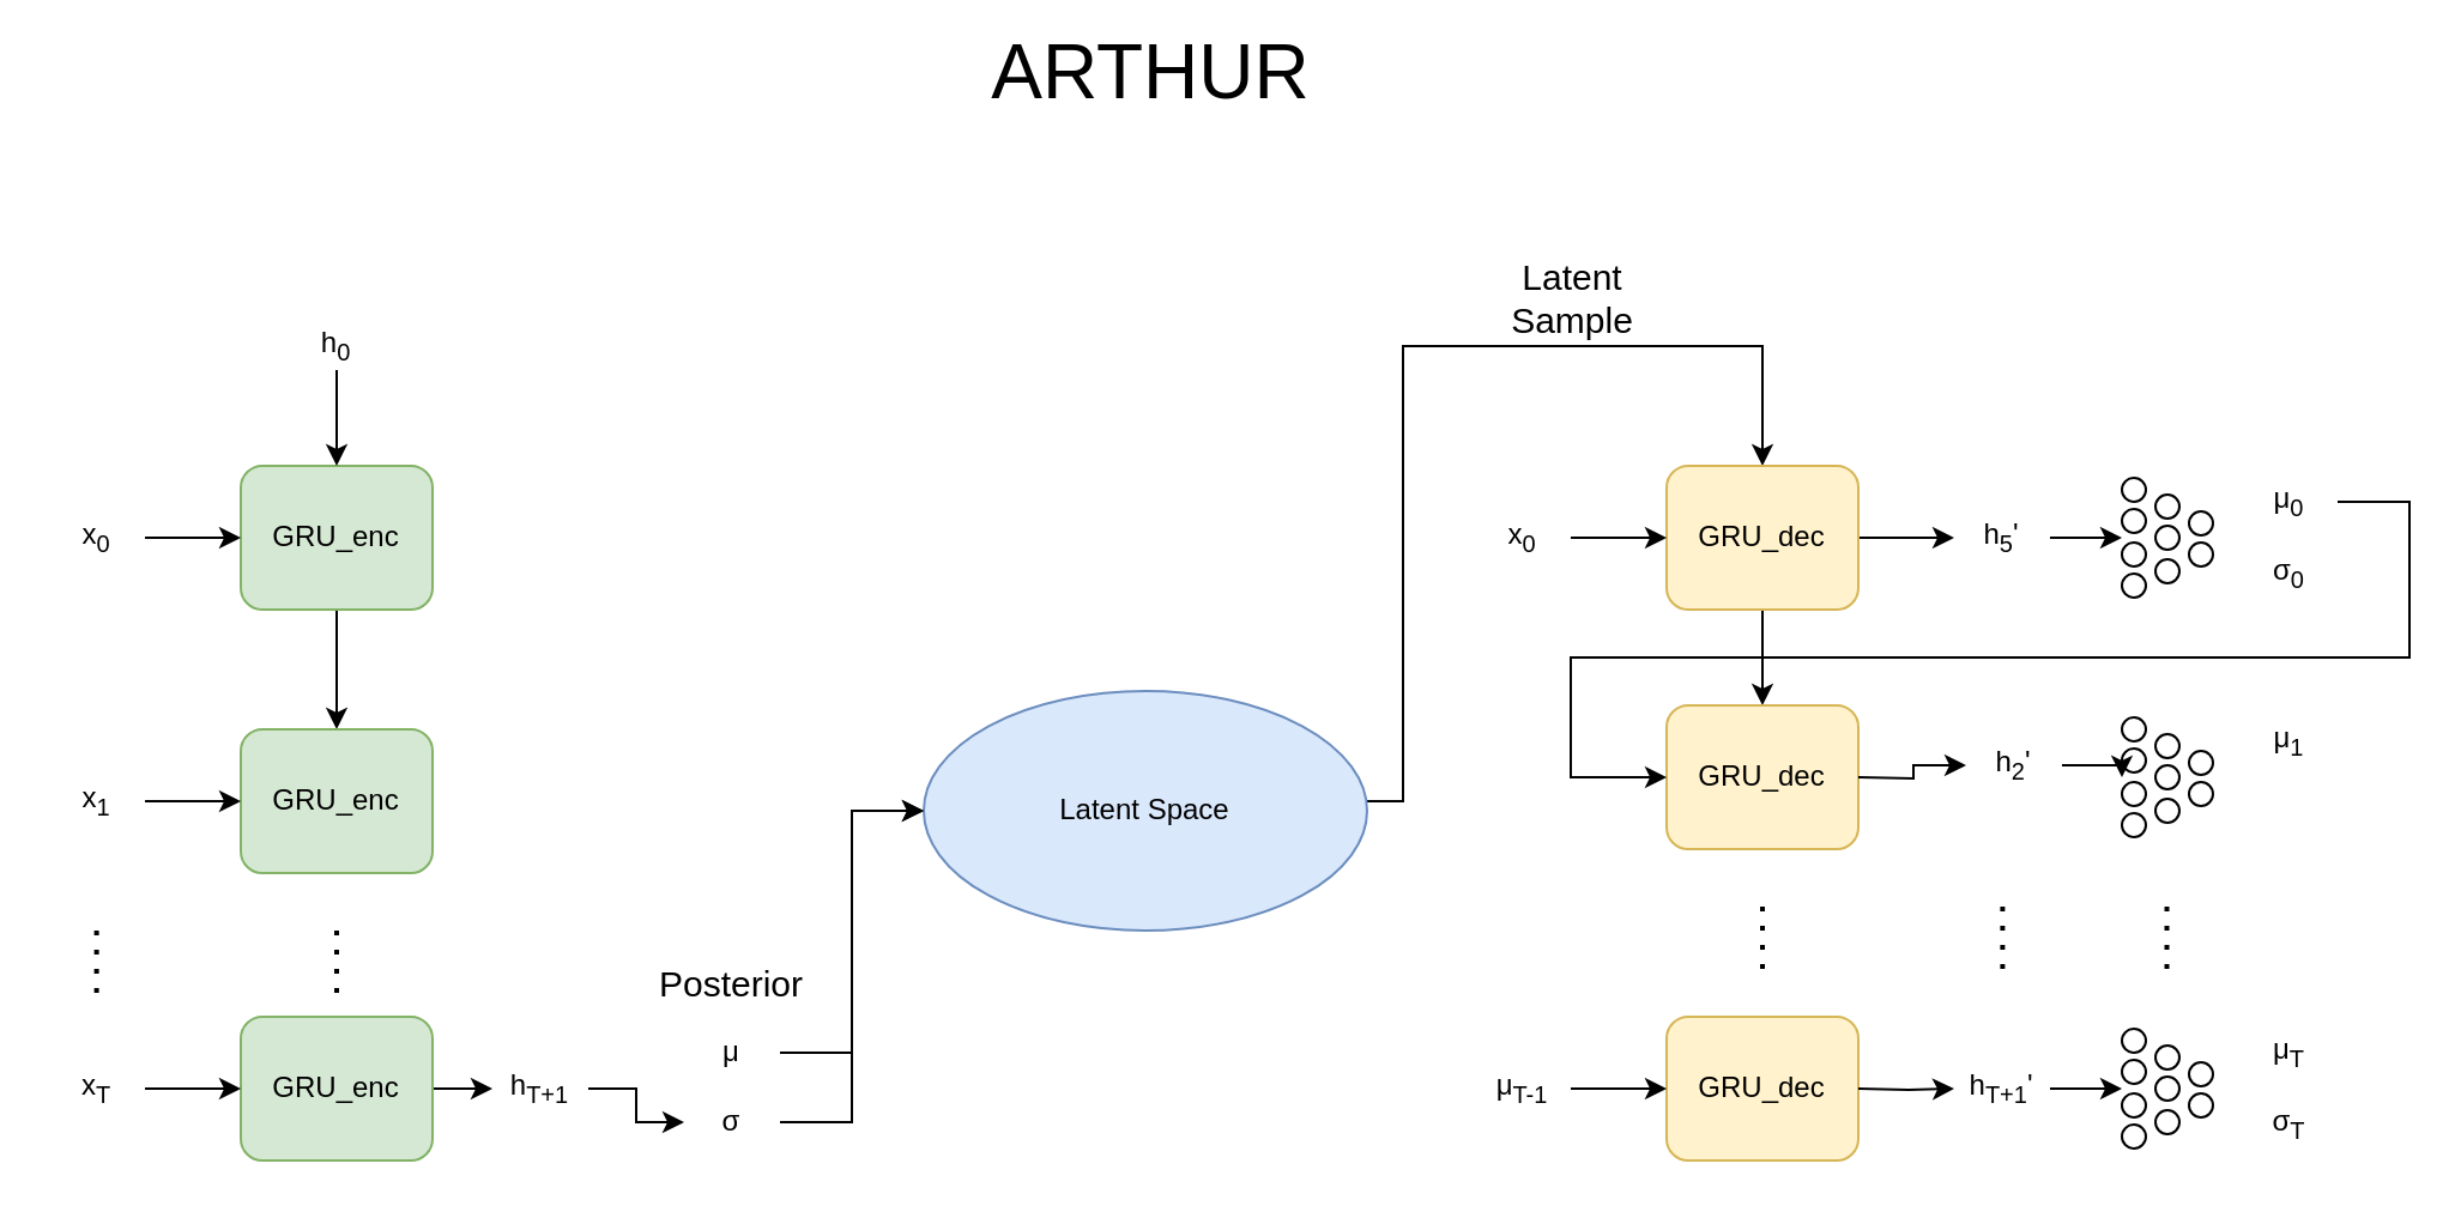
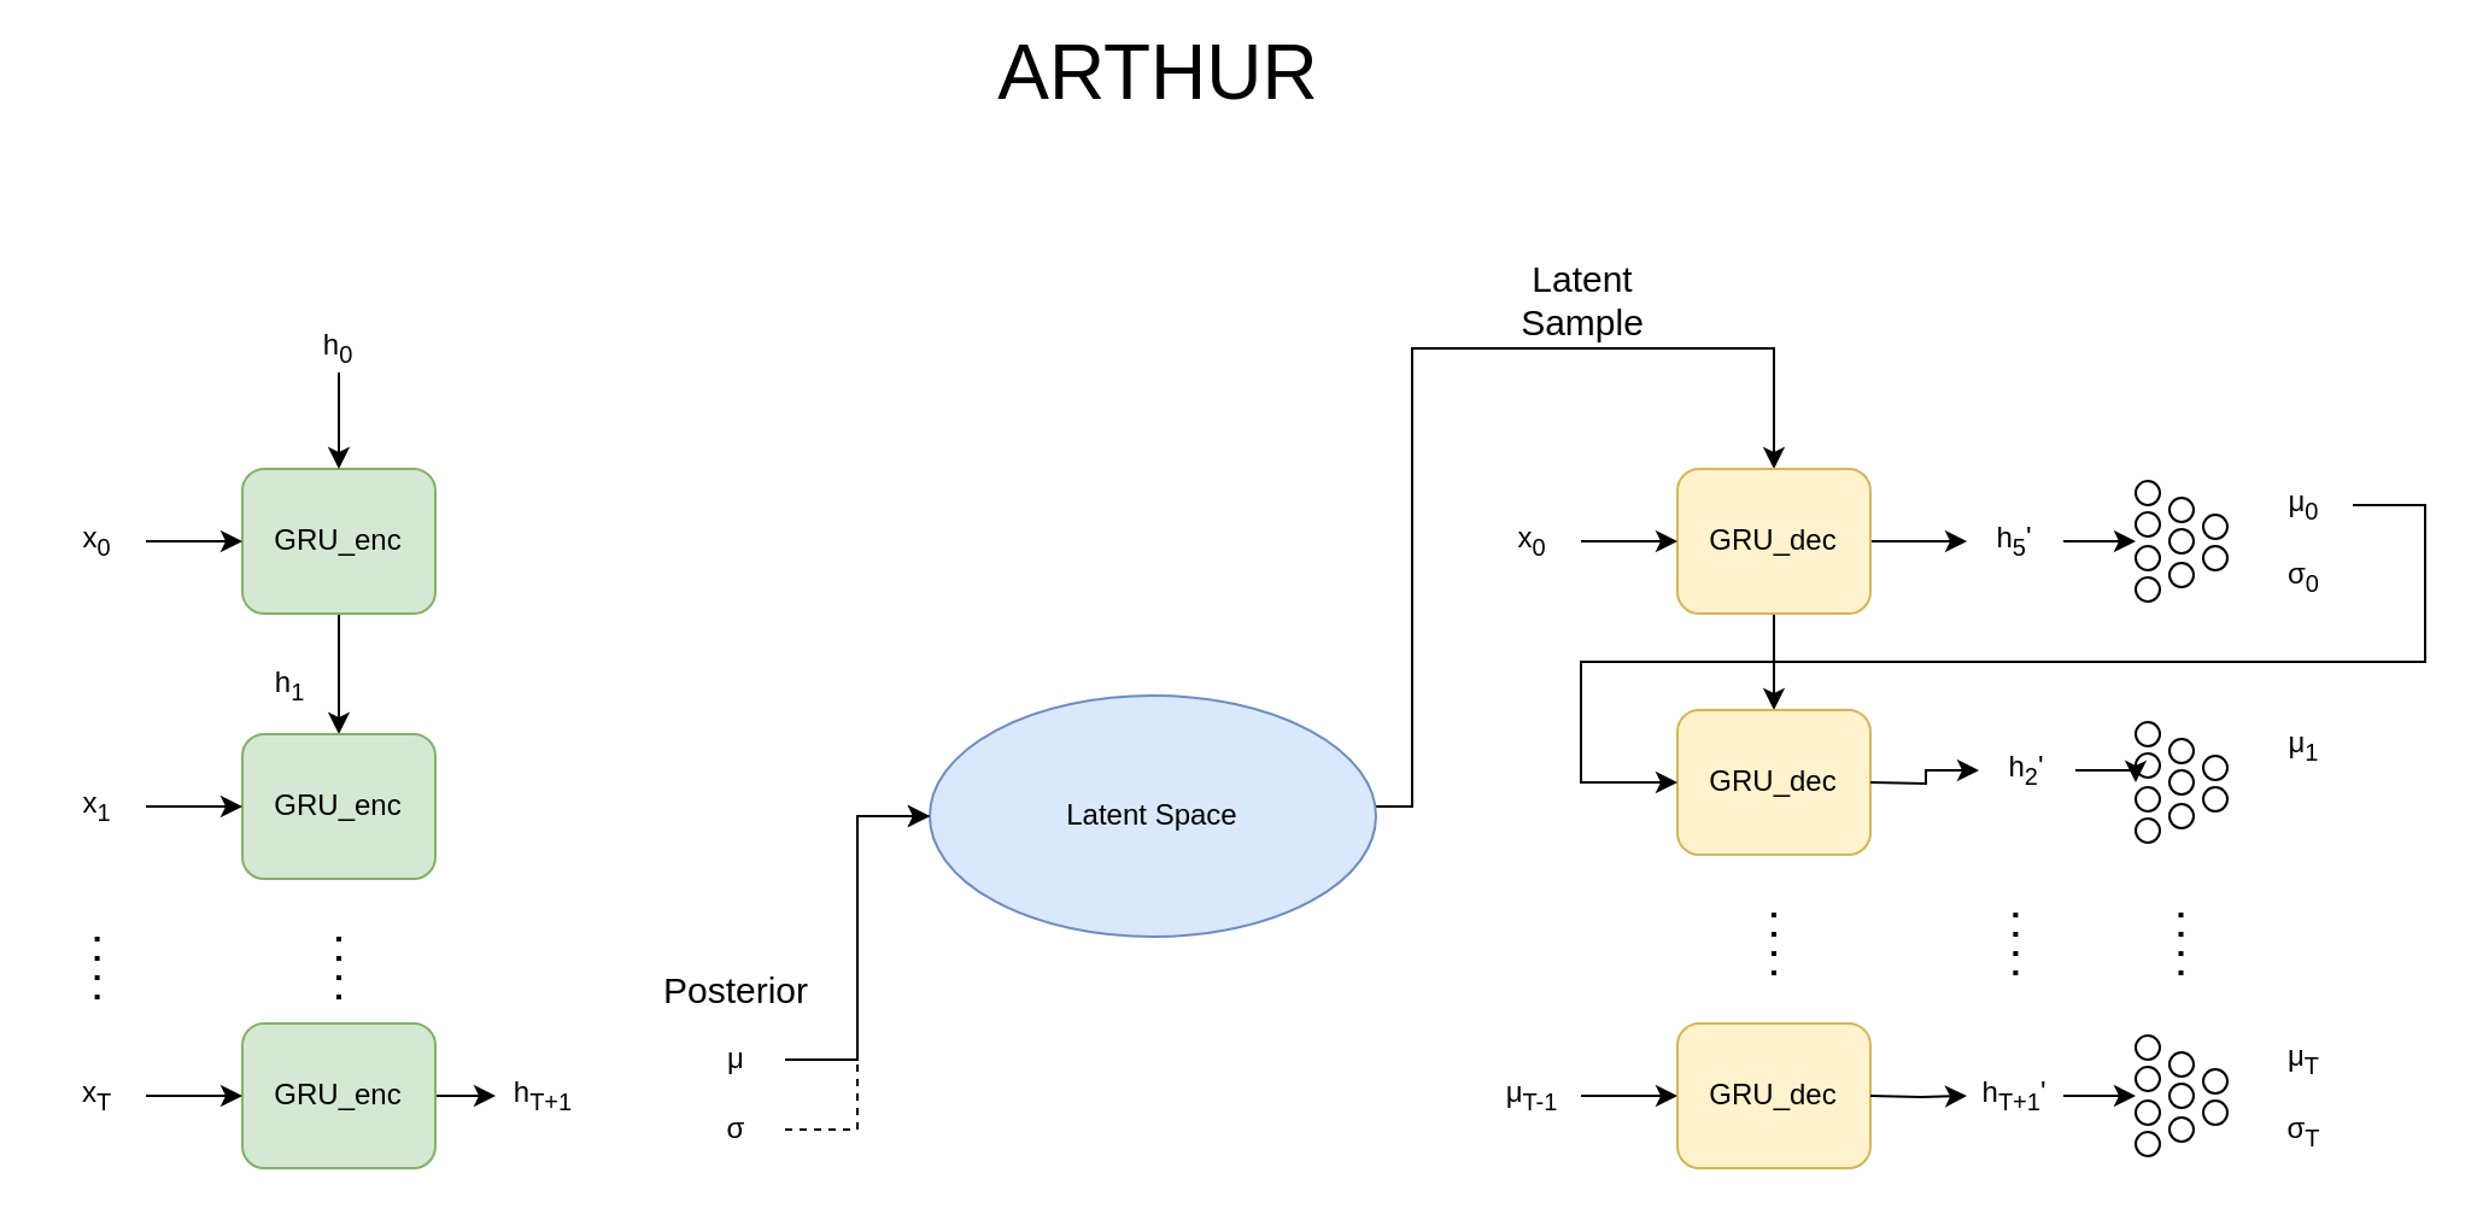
+ <mxCell id="15" value="h&lt;sub&gt;1&lt;/sub&gt;" style="text;html=1;strokeColor=none;fillColor=none;align=center;verticalAlign=middle;whiteSpace=wrap;rounded=0;" vertex="1" parent="1"><mxGeometry x="100" y="274" width="40" height="20" as="geometry" /></mxCell>
- <mxCell id="20" style="edgeStyle=orthogonalEdgeStyle;rounded=0;orthogonalLoop=1;jettySize=auto;html=1;exitX=1;exitY=0.5;exitDx=0;exitDy=0;entryX=0;entryY=0.5;entryDx=0;entryDy=0;" edge="1" parent="1" source="21" target="80"><mxGeometry relative="1" as="geometry" /></mxCell>
- <mxCell id="79" style="edgeStyle=orthogonalEdgeStyle;rounded=0;orthogonalLoop=1;jettySize=auto;html=1;entryX=0;entryY=0.5;entryDx=0;entryDy=0;" edge="1" parent="1" source="80" target="18"><mxGeometry relative="1" as="geometry" /></mxCell>
+ <mxCell id="79" style="edgeStyle=orthogonalEdgeStyle;rounded=0;orthogonalLoop=1;jettySize=auto;html=1;entryX=0;entryY=0.5;entryDx=0;entryDy=0;dashed=1;" edge="1" parent="1" source="80" target="18"><mxGeometry relative="1" as="geometry" /></mxCell>
